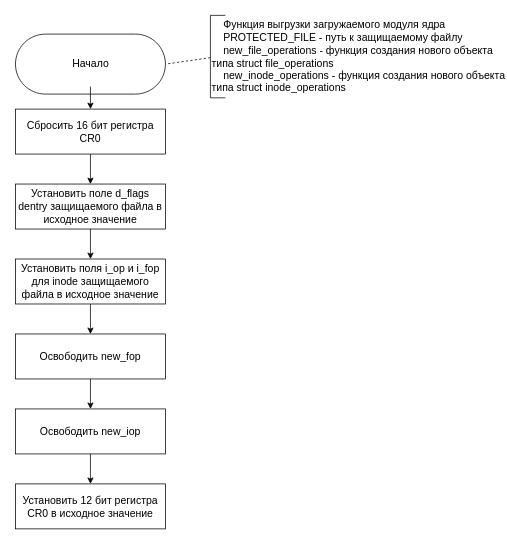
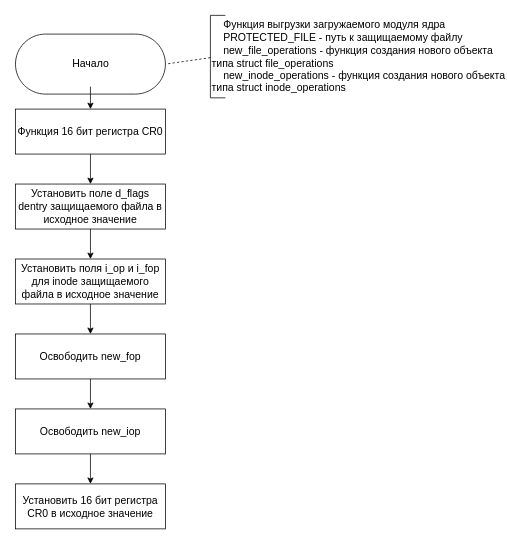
- <mxCell id="6" value="Сбросить 16 бит регистра CR0" style="whiteSpace=wrap;html=1;fontSize=14;strokeWidth=1;" parent="1" vertex="1"><mxGeometry x="20" y="145" width="200" height="60" as="geometry" /></mxCell>
+ <mxCell id="6" value="Функция 16 бит регистра CR0" style="whiteSpace=wrap;html=1;fontSize=14;strokeWidth=1;" parent="1" vertex="1"><mxGeometry x="20" y="145" width="200" height="60" as="geometry" /></mxCell>
- <mxCell id="12" value="Установить 12 бит регистра CR0 в исходное значение" style="whiteSpace=wrap;html=1;fontSize=14;strokeWidth=1;" parent="1" vertex="1"><mxGeometry x="20" y="645" width="200" height="60" as="geometry" /></mxCell>
+ <mxCell id="12" value="Установить 16 бит регистра CR0 в исходное значение" style="whiteSpace=wrap;html=1;fontSize=14;strokeWidth=1;" parent="1" vertex="1"><mxGeometry x="20" y="645" width="200" height="60" as="geometry" /></mxCell>
